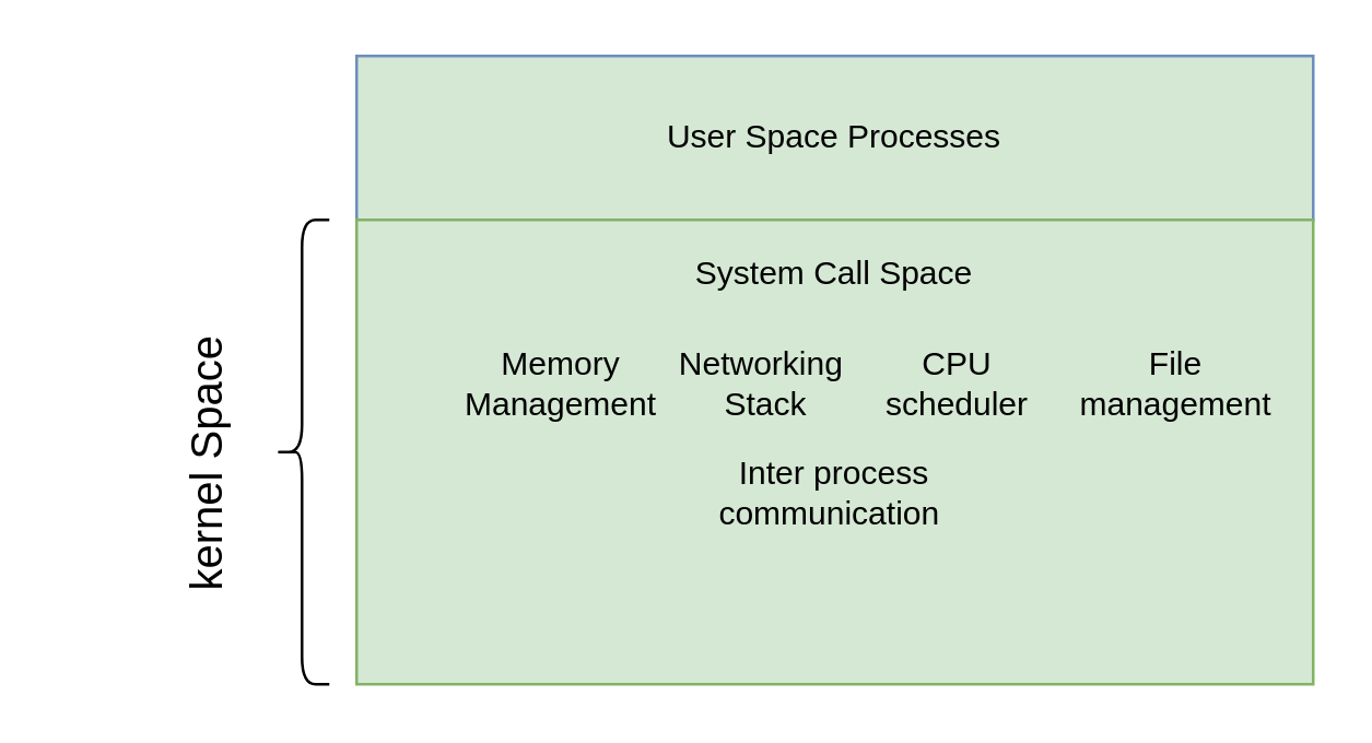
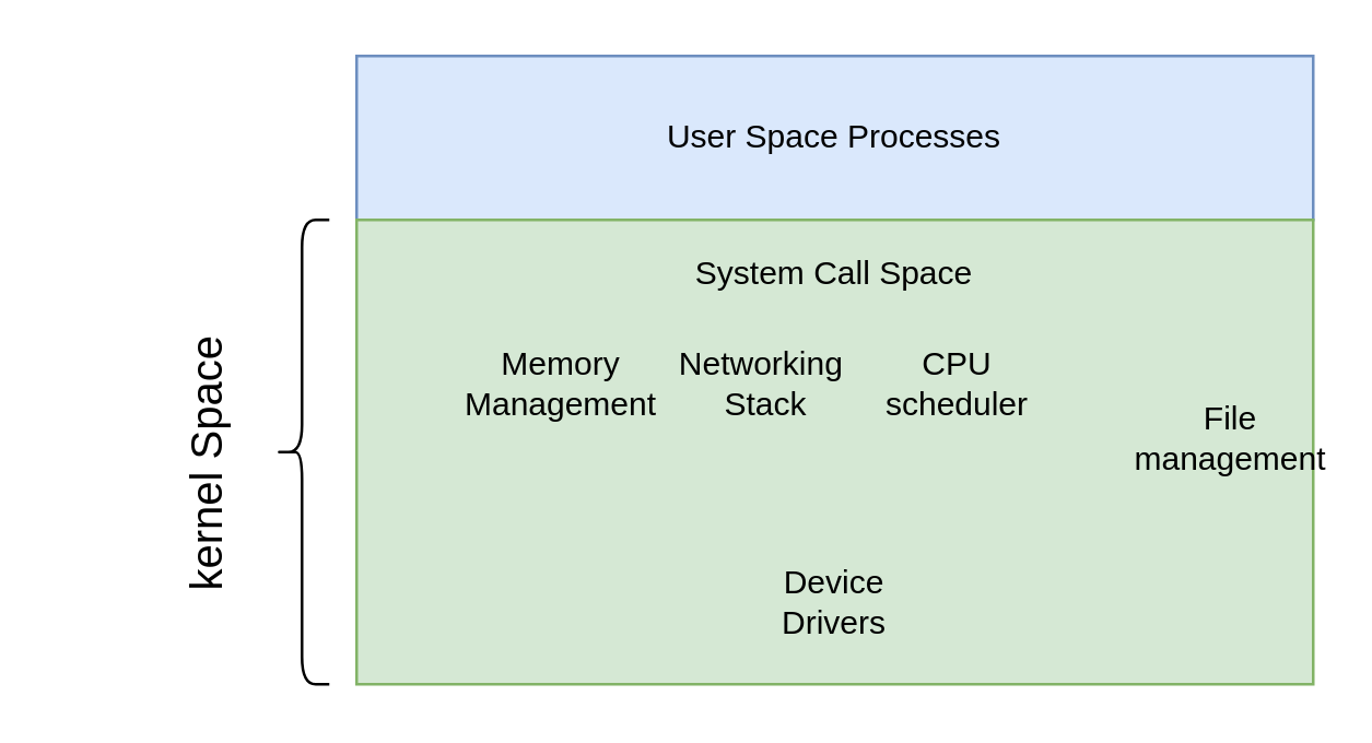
- <mxCell id="2" value="User Space Processes" style="rounded=0;whiteSpace=wrap;html=1;fillColor=#d5e8d4;strokeColor=#6c8ebf;" vertex="1" parent="1"><mxGeometry x="130" y="20" width="350" height="60" as="geometry" /></mxCell>
+ <mxCell id="2" value="User Space Processes" style="rounded=0;whiteSpace=wrap;html=1;fillColor=#dae8fc;strokeColor=#6c8ebf;" vertex="1" parent="1"><mxGeometry x="130" y="20" width="350" height="60" as="geometry" /></mxCell>
- <mxCell id="7" value="File management" style="text;html=1;strokeColor=none;fillColor=none;align=center;verticalAlign=middle;whiteSpace=wrap;rounded=0;" vertex="1" parent="1"><mxGeometry x="410" y="130" width="40" height="20" as="geometry" /></mxCell>
+ <mxCell id="7" value="File management" style="text;html=1;strokeColor=none;fillColor=none;align=center;verticalAlign=middle;whiteSpace=wrap;rounded=0;" vertex="1" parent="1"><mxGeometry x="430" y="150" width="40" height="20" as="geometry" /></mxCell>
- <mxCell id="10" value="Inter process &lt;br&gt;communication&amp;nbsp;" style="text;html=1;strokeColor=none;fillColor=none;align=center;verticalAlign=middle;whiteSpace=wrap;rounded=0;" vertex="1" parent="1"><mxGeometry x="252" y="160" width="106" height="40" as="geometry" /></mxCell>
+ <mxCell id="5" value="Device Drivers" style="text;html=1;strokeColor=none;fillColor=none;align=center;verticalAlign=middle;whiteSpace=wrap;rounded=0;" vertex="1" parent="1"><mxGeometry x="285" y="210" width="40" height="20" as="geometry" /></mxCell>
